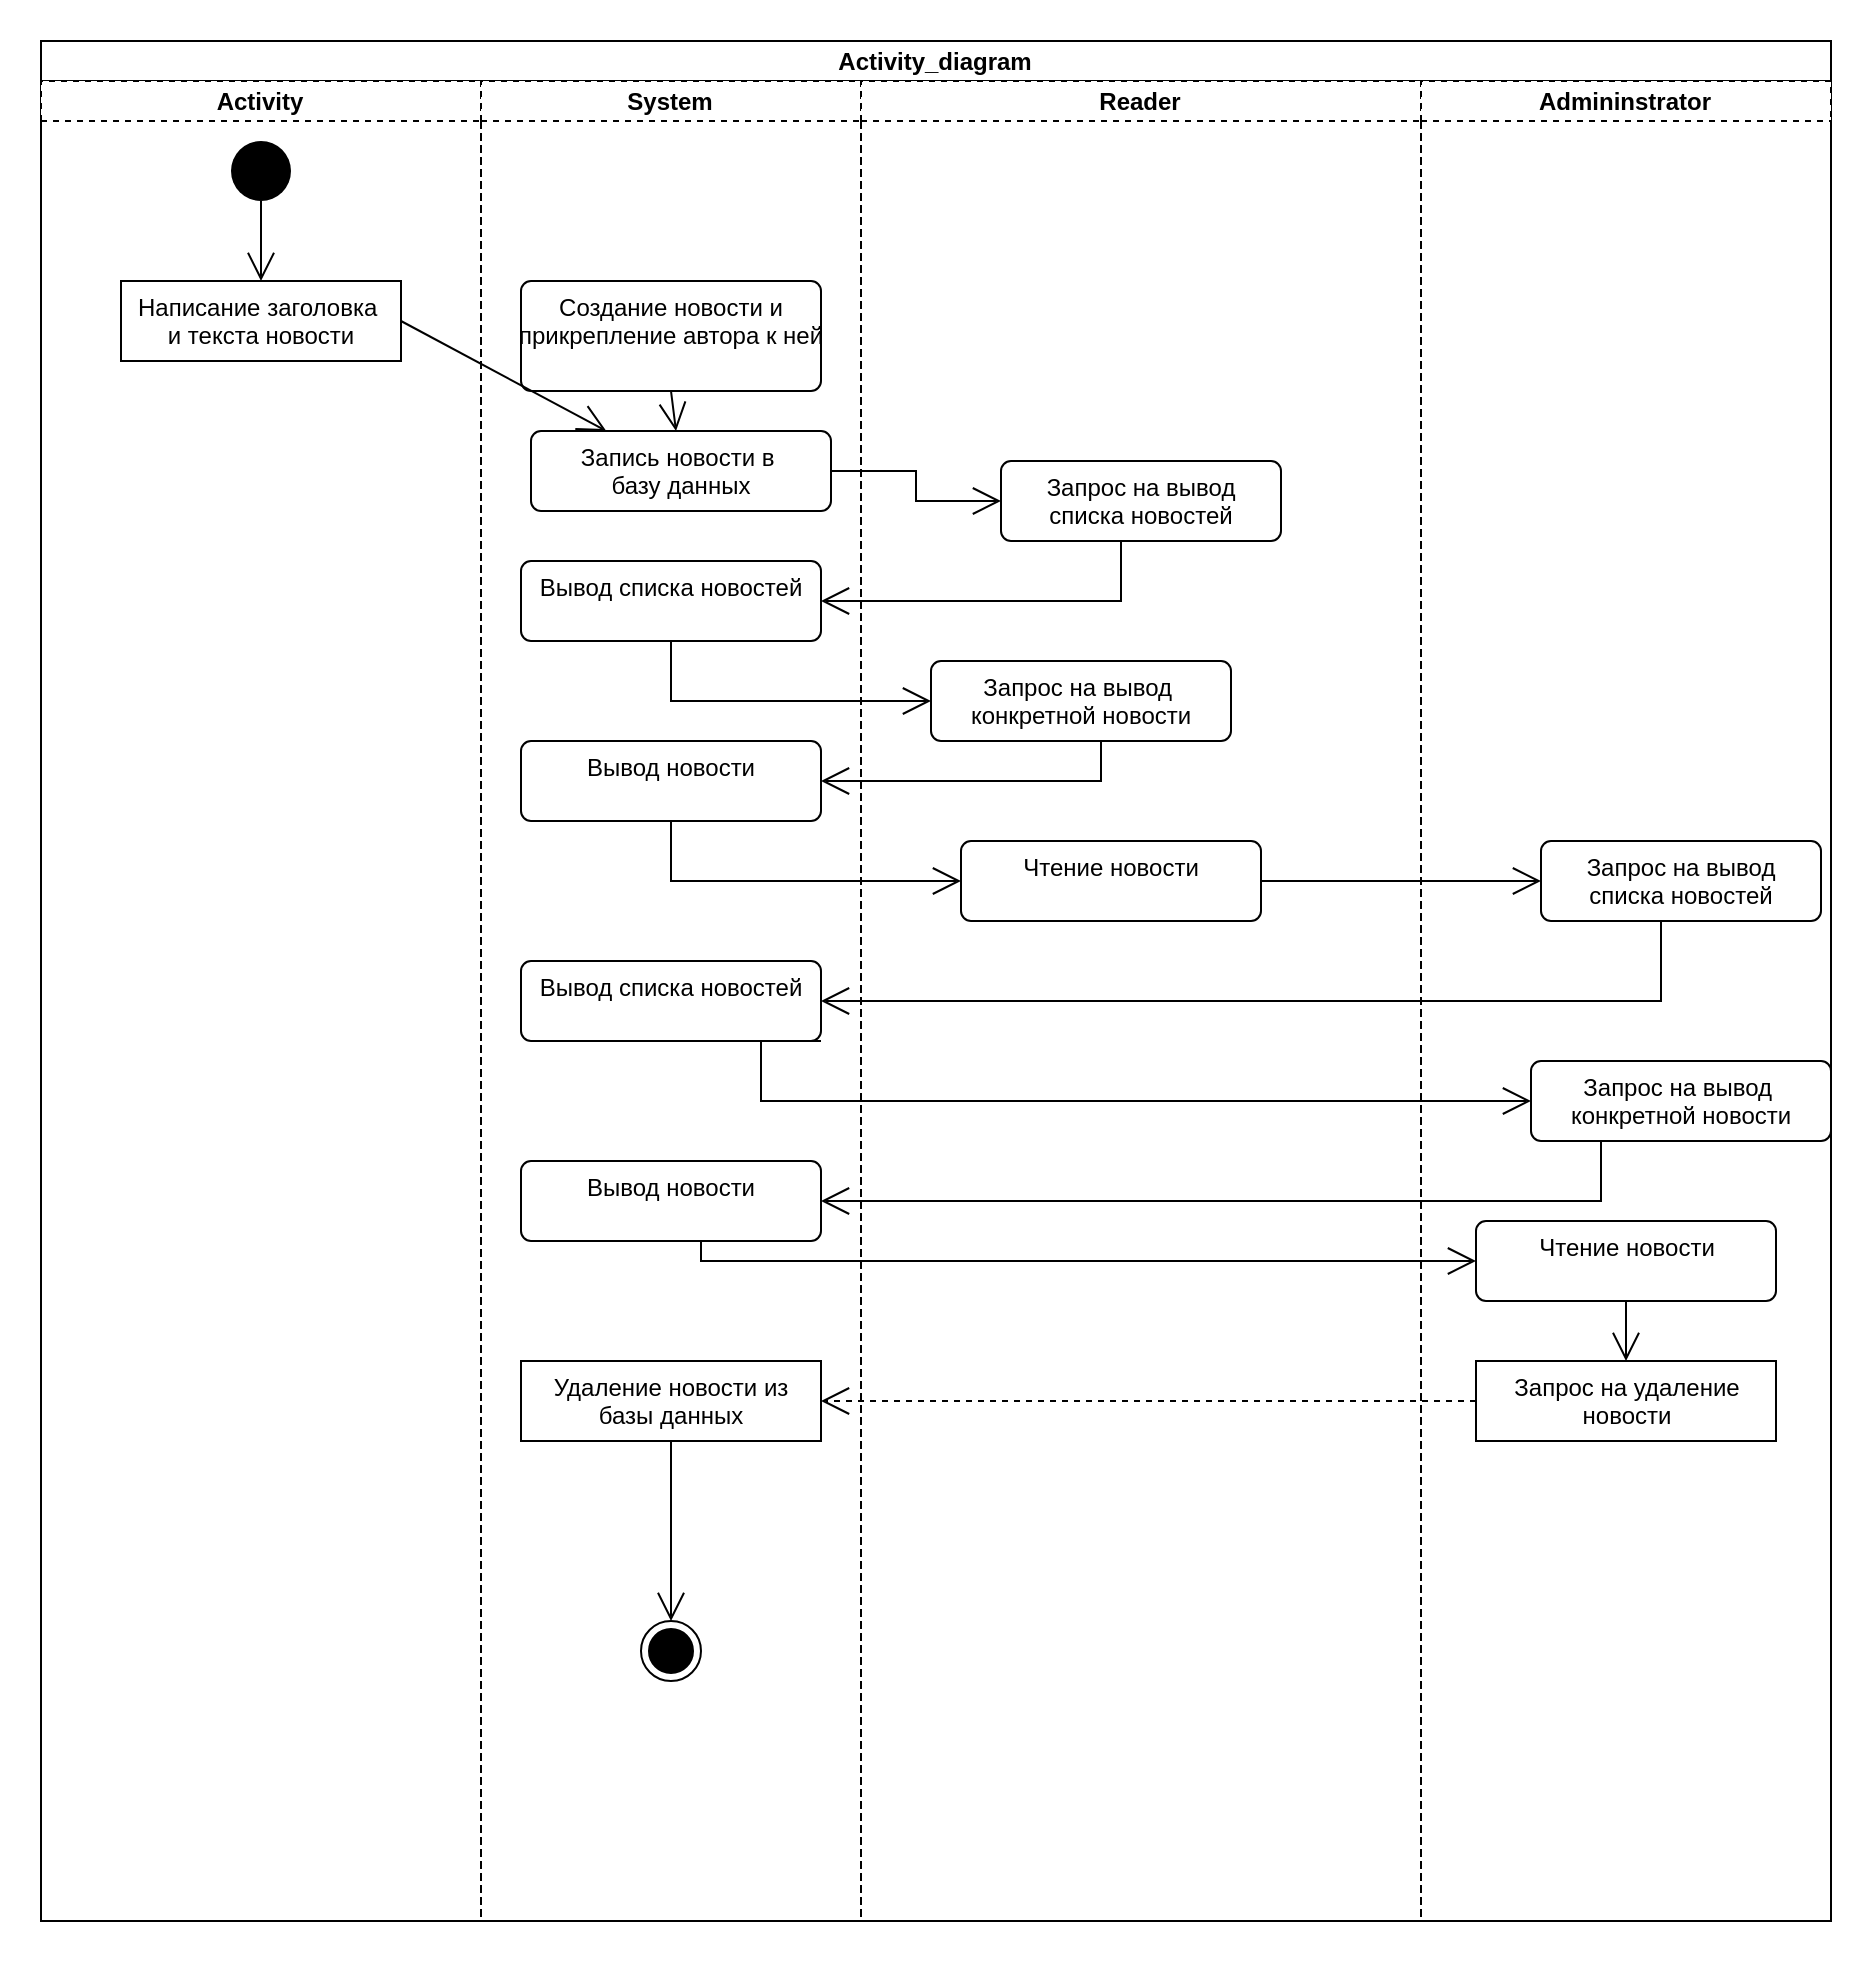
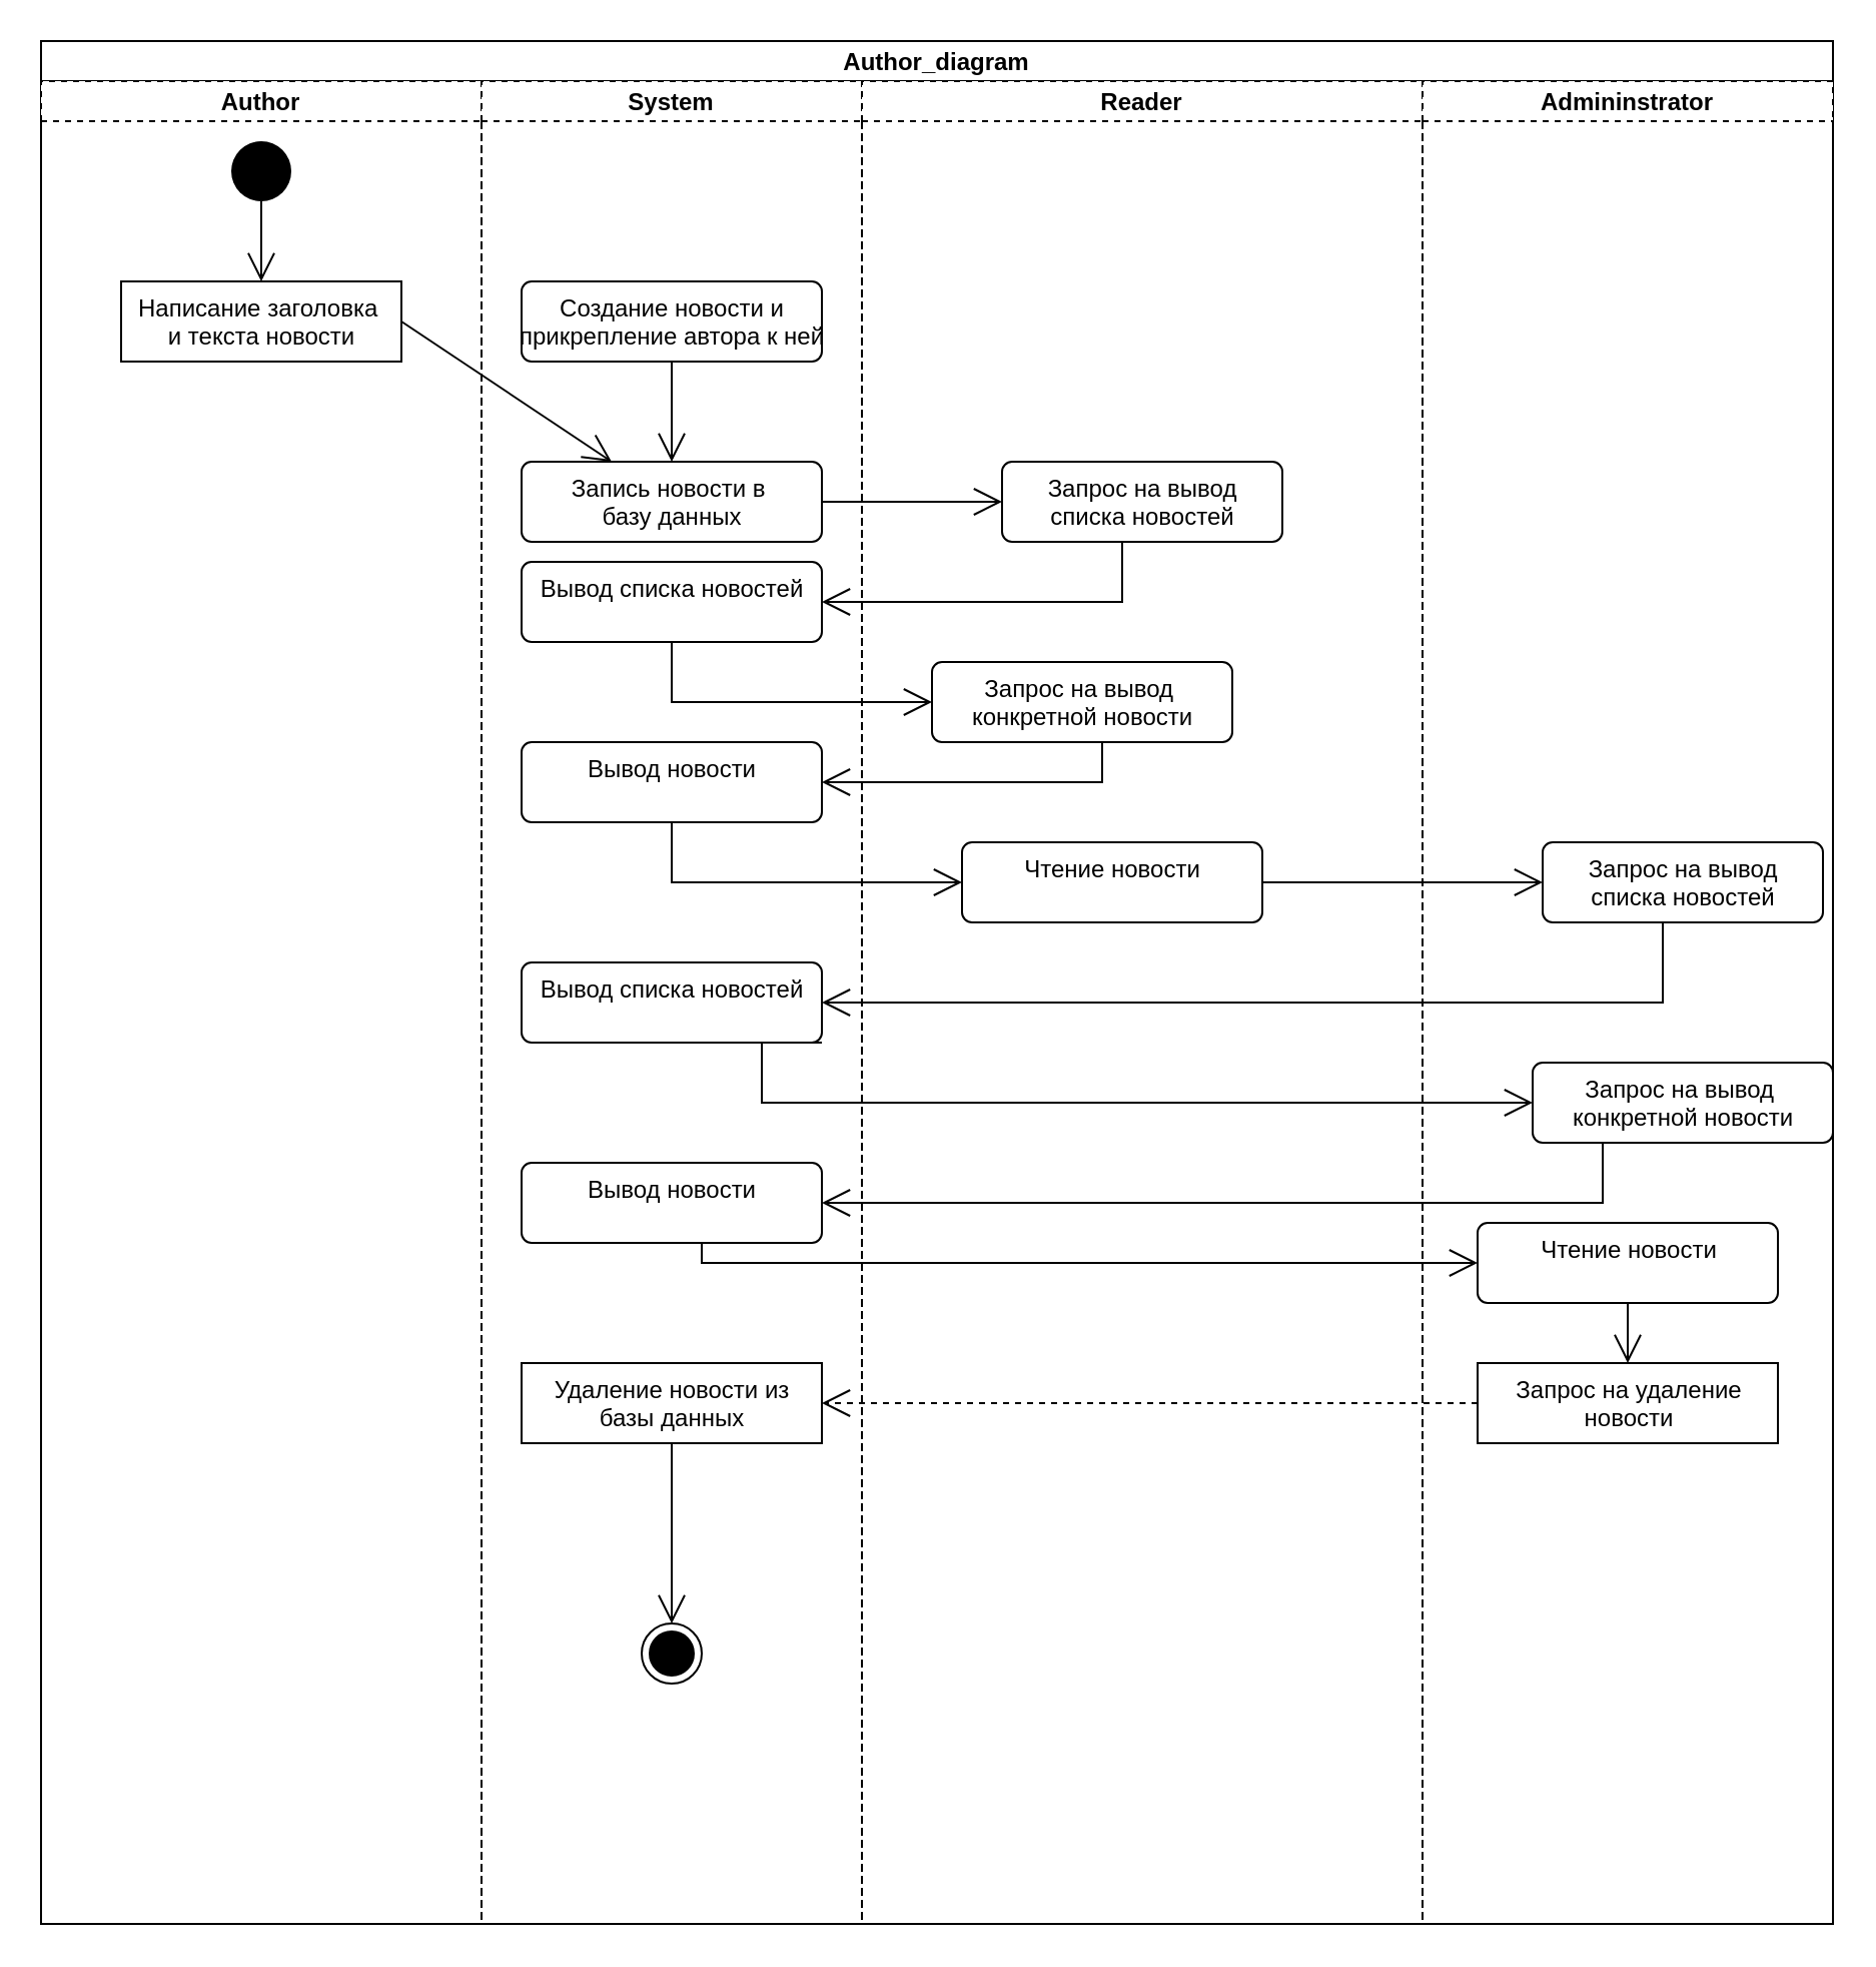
- <mxCell id="2" value="Activity_diagram" style="swimlane;childLayout=stackLayout;resizeParent=1;resizeParentMax=0;startSize=20;container=1;" vertex="1" parent="1"><mxGeometry x="20" y="20" width="895" height="940" as="geometry" /></mxCell>
+ <mxCell id="2" value="Author_diagram" style="swimlane;childLayout=stackLayout;resizeParent=1;resizeParentMax=0;startSize=20;container=1;" vertex="1" parent="1"><mxGeometry x="20" y="20" width="895" height="940" as="geometry" /></mxCell>
- <mxCell id="3" value="Activity" style="swimlane;startSize=20;dashed=1;" vertex="1" parent="2"><mxGeometry y="20" width="220" height="920" as="geometry" /></mxCell>
+ <mxCell id="3" value="Author" style="swimlane;startSize=20;dashed=1;" vertex="1" parent="2"><mxGeometry y="20" width="220" height="920" as="geometry" /></mxCell>
- <mxCell id="8" value="Создание новости и &lt;br&gt;прикрепление автора к ней" style="html=1;align=center;verticalAlign=top;rounded=1;absoluteArcSize=1;arcSize=10;dashed=0;strokeColor=default;" vertex="1" parent="7"><mxGeometry x="20" y="100" width="150" height="55" as="geometry" /></mxCell>
+ <mxCell id="8" value="Создание новости и &lt;br&gt;прикрепление автора к ней" style="html=1;align=center;verticalAlign=top;rounded=1;absoluteArcSize=1;arcSize=10;dashed=0;strokeColor=default;" vertex="1" parent="7"><mxGeometry x="20" y="100" width="150" height="40" as="geometry" /></mxCell>
- <mxCell id="9" value="Запись новости в&amp;nbsp;&lt;br&gt;базу данных" style="html=1;align=center;verticalAlign=top;rounded=1;absoluteArcSize=1;arcSize=10;dashed=0;strokeColor=default;" vertex="1" parent="7"><mxGeometry x="25" y="175" width="150" height="40" as="geometry" /></mxCell>
+ <mxCell id="9" value="Запись новости в&amp;nbsp;&lt;br&gt;базу данных" style="html=1;align=center;verticalAlign=top;rounded=1;absoluteArcSize=1;arcSize=10;dashed=0;strokeColor=default;" vertex="1" parent="7"><mxGeometry x="20" y="190" width="150" height="40" as="geometry" /></mxCell>
